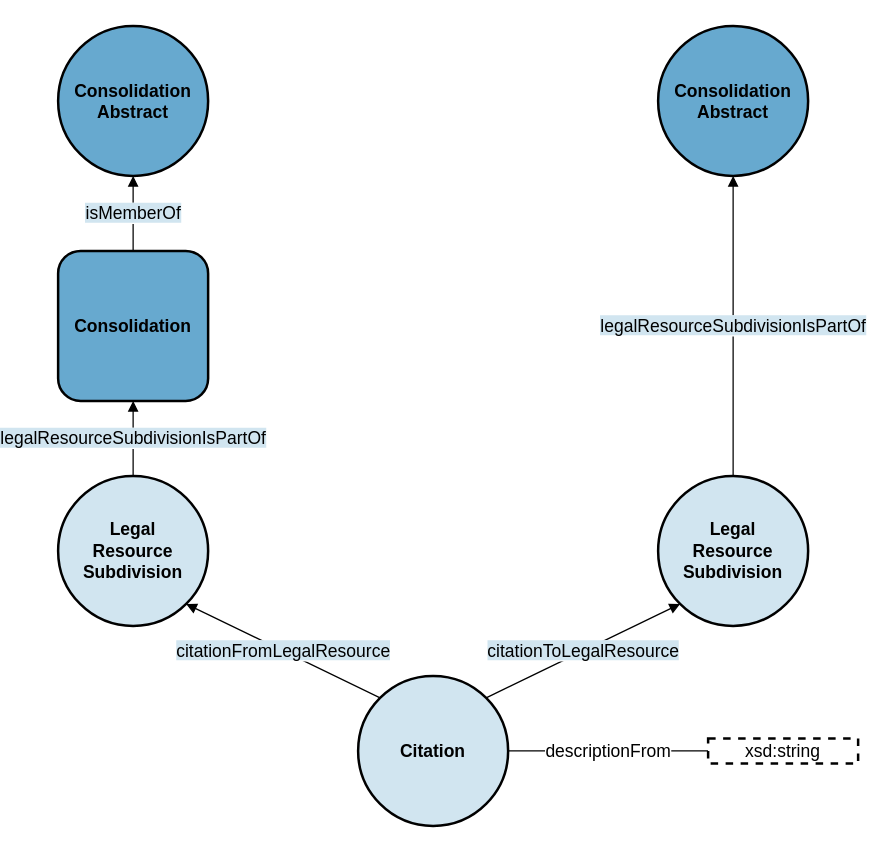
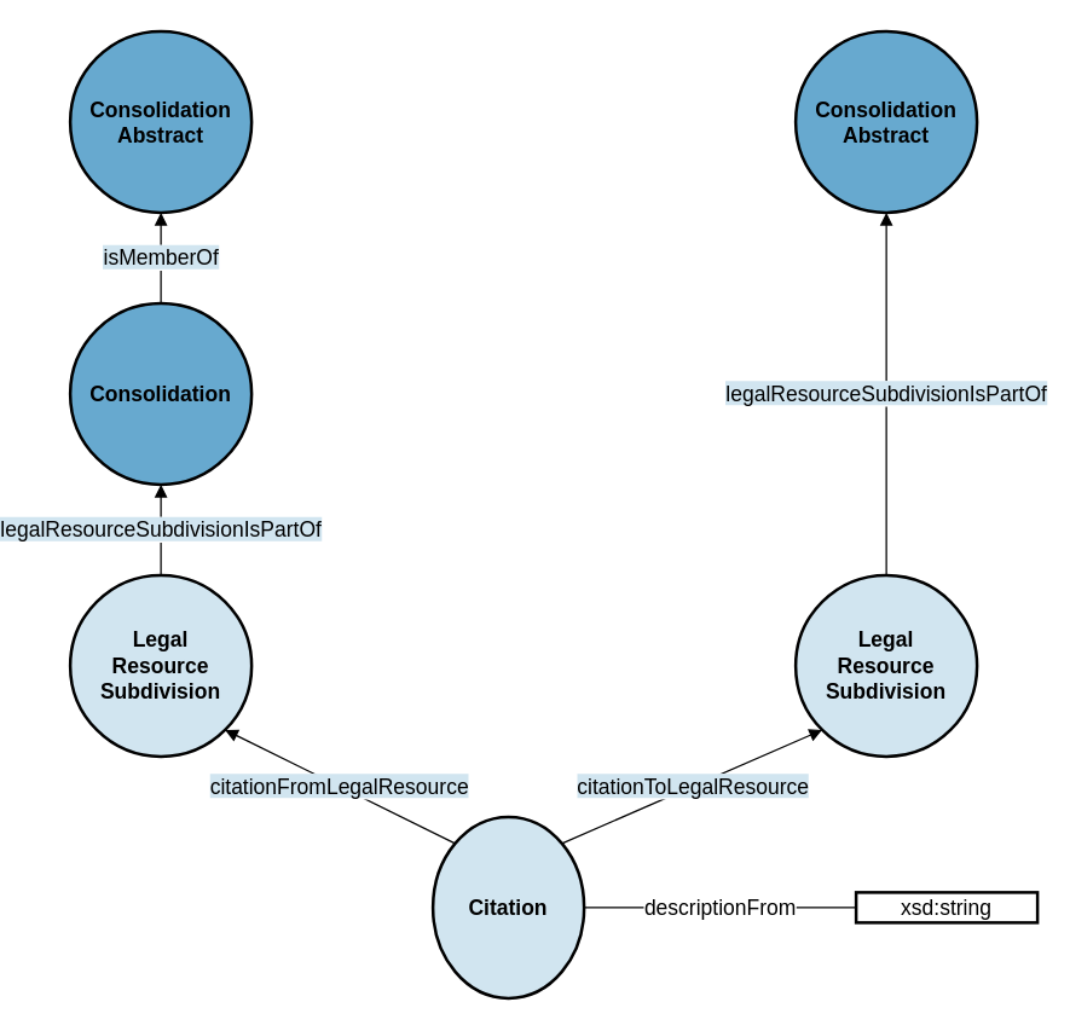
- <mxCell id="2" value="&lt;b&gt;Consolidation&lt;br&gt;&lt;/b&gt;" style="whiteSpace=wrap;html=1;shadow=0;glass=0;comic=0;strokeColor=#000000;strokeWidth=2;fillColor=#67A9CF;gradientColor=none;fontSize=14;fontColor=#000000;align=center;rounded=1;" parent="1" vertex="1"><mxGeometry x="20" y="200" width="120" height="120" as="geometry" /></mxCell>
+ <mxCell id="2" value="&lt;b&gt;Consolidation&lt;br&gt;&lt;/b&gt;" style="ellipse;whiteSpace=wrap;html=1;rounded=0;shadow=0;glass=0;comic=0;strokeColor=#000000;strokeWidth=2;fillColor=#67A9CF;gradientColor=none;fontSize=14;fontColor=#000000;align=center;" parent="1" vertex="1"><mxGeometry x="20" y="200" width="120" height="120" as="geometry" /></mxCell>
- <mxCell id="3" value="&lt;b&gt;Citation&lt;/b&gt;" style="ellipse;whiteSpace=wrap;html=1;rounded=0;shadow=0;glass=0;comic=0;strokeColor=#000000;strokeWidth=2;fillColor=#D1E5F0;gradientColor=none;fontSize=14;fontColor=#000000;align=center;" parent="1" vertex="1"><mxGeometry x="260" y="540" width="120" height="120" as="geometry" /></mxCell>
+ <mxCell id="3" value="&lt;b&gt;Citation&lt;/b&gt;" style="ellipse;whiteSpace=wrap;html=1;rounded=0;shadow=0;glass=0;comic=0;strokeColor=#000000;strokeWidth=2;fillColor=#D1E5F0;gradientColor=none;fontSize=14;fontColor=#000000;align=center;" parent="1" vertex="1"><mxGeometry x="260" y="540" width="100" height="120" as="geometry" /></mxCell>
- <mxCell id="14" value="xsd:string" style="whiteSpace=wrap;html=1;rounded=0;shadow=0;glass=0;comic=0;strokeColor=#000000;strokeWidth=2;fillColor=#FFFFFF;gradientColor=none;fontSize=14;fontColor=#000000;align=center;dashed=1;" parent="1" vertex="1"><mxGeometry x="540" y="590" width="120" height="20" as="geometry" /></mxCell>
+ <mxCell id="14" value="xsd:string" style="whiteSpace=wrap;html=1;rounded=0;shadow=0;glass=0;comic=0;strokeColor=#000000;strokeWidth=2;fillColor=#FFFFFF;gradientColor=none;fontSize=14;fontColor=#000000;align=center;" parent="1" vertex="1"><mxGeometry x="540" y="590" width="120" height="20" as="geometry" /></mxCell>
